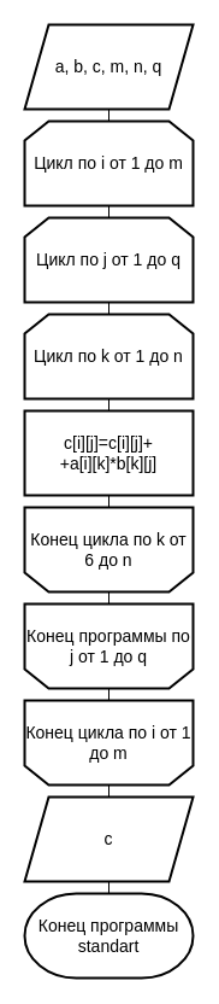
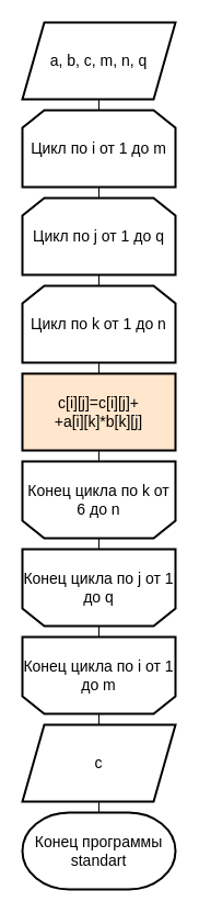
- <mxCell id="4" value="c[i][j]=c[i][j]+&lt;br&gt;+a[i][k]*b[k][j]" style="rounded=0;whiteSpace=wrap;html=1;strokeWidth=2;fontSize=14;" parent="1" vertex="1"><mxGeometry x="20" y="340" width="140" height="70" as="geometry" /></mxCell>
+ <mxCell id="4" value="c[i][j]=c[i][j]+&lt;br&gt;+a[i][k]*b[k][j]" style="rounded=0;whiteSpace=wrap;html=1;strokeWidth=2;fontSize=14;fillColor=#ffe6cc;" parent="1" vertex="1"><mxGeometry x="20" y="340" width="140" height="70" as="geometry" /></mxCell>
- <mxCell id="18" value="&lt;span style=&quot;font-size: 14px&quot;&gt;Конец программы&amp;nbsp;&lt;/span&gt;&lt;span style=&quot;font-size: 14px&quot;&gt;по j от 1 до q&lt;/span&gt;" style="shape=loopLimit;whiteSpace=wrap;html=1;strokeWidth=2;direction=west;" vertex="1" parent="1"><mxGeometry x="20" y="500" width="140" height="70" as="geometry" /></mxCell>
+ <mxCell id="18" value="&lt;span style=&quot;font-size: 14px&quot;&gt;Конец цикла&amp;nbsp;&lt;/span&gt;&lt;span style=&quot;font-size: 14px&quot;&gt;по j от 1 до q&lt;/span&gt;" style="shape=loopLimit;whiteSpace=wrap;html=1;strokeWidth=2;direction=west;" vertex="1" parent="1"><mxGeometry x="20" y="500" width="140" height="70" as="geometry" /></mxCell>
